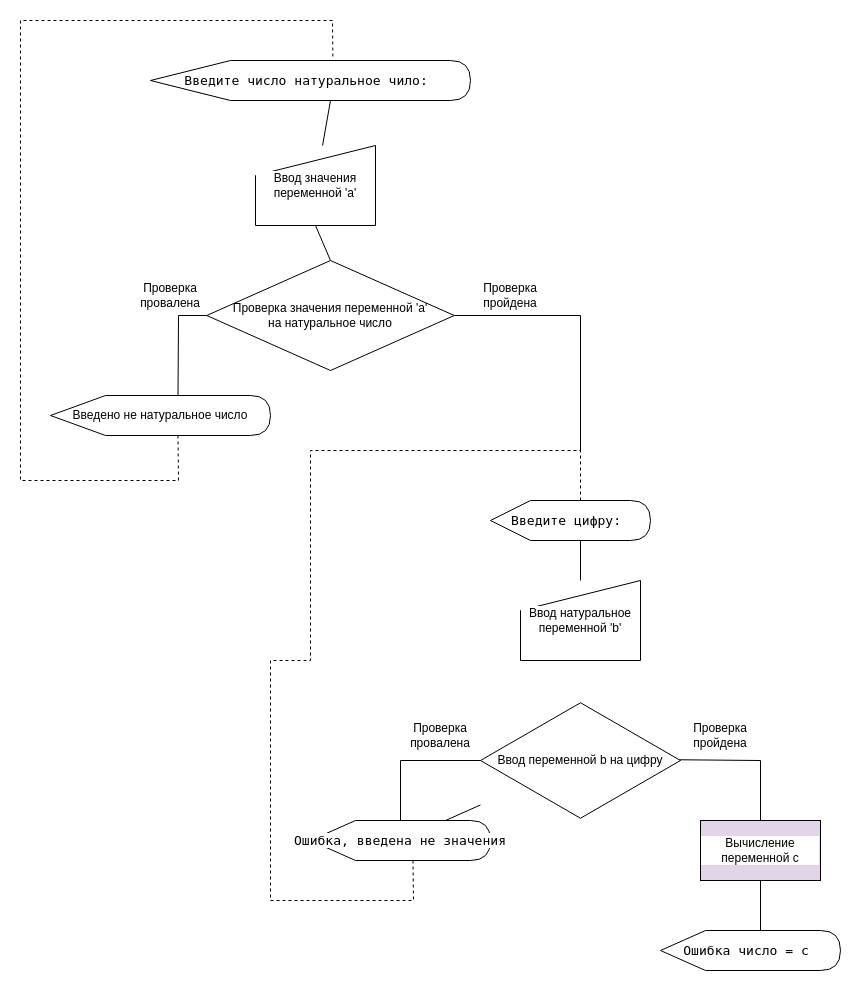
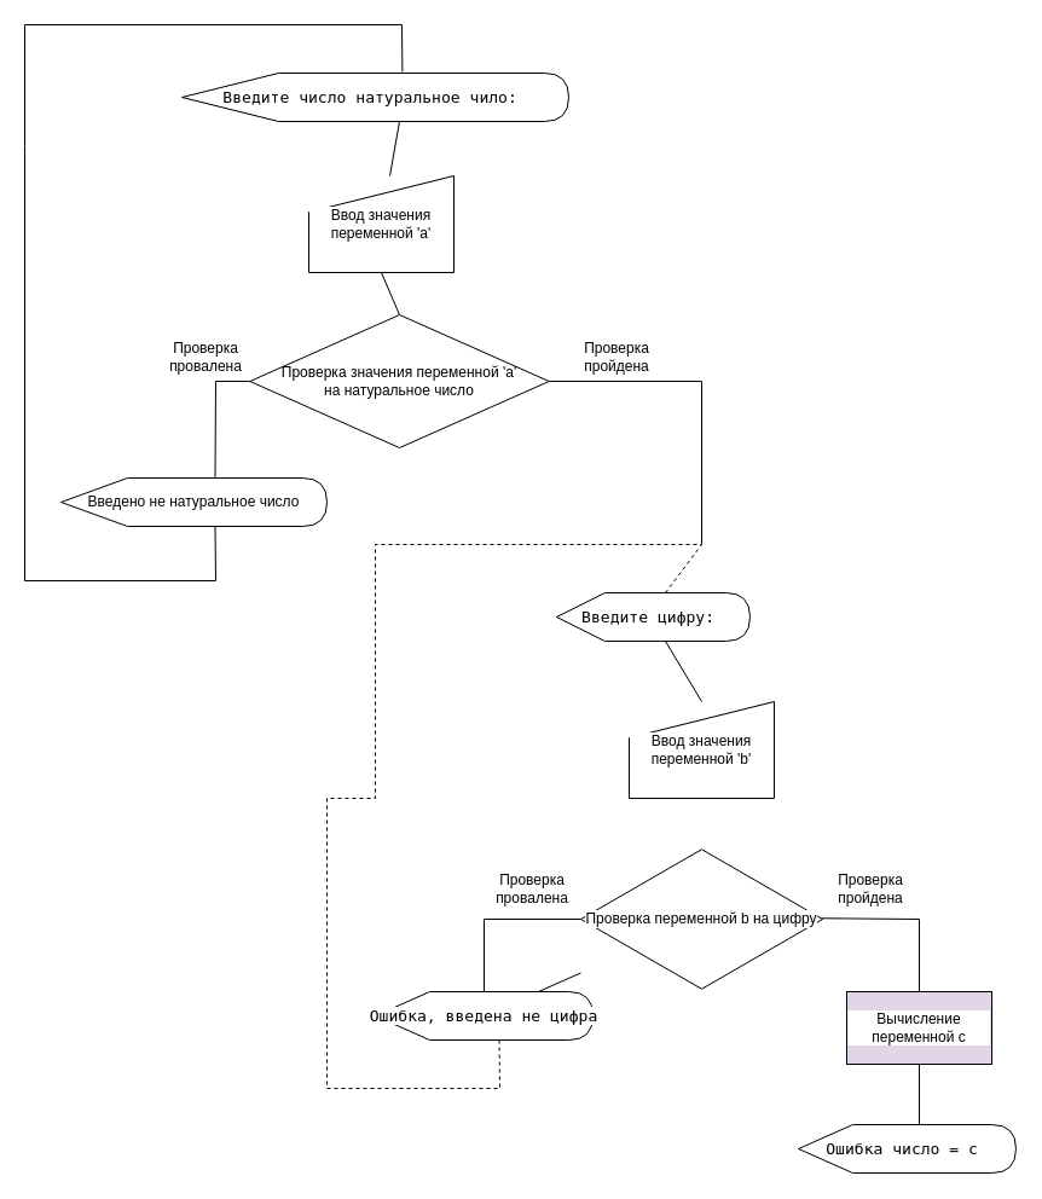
- <mxCell id="26" value="" style="endArrow=none;html=1;rounded=0;exitX=0;exitY=0;exitDx=127.5;exitDy=40;exitPerimeter=0;entryX=0.57;entryY=-0.028;entryDx=0;entryDy=0;entryPerimeter=0;dashed=1;" parent="1" source="24" target="2" edge="1"><mxGeometry width="50" height="50" relative="1" as="geometry"><mxPoint x="280" y="430" as="sourcePoint" /><mxPoint x="330" y="120" as="targetPoint" /><Array as="points"><mxPoint x="178" y="480" /><mxPoint x="20" y="480" /><mxPoint x="20" y="120" /><mxPoint x="20" y="20" /><mxPoint x="332" y="20" /></Array></mxGeometry></mxCell>
+ <mxCell id="26" value="" style="endArrow=none;html=1;rounded=0;exitX=0;exitY=0;exitDx=127.5;exitDy=40;exitPerimeter=0;entryX=0.57;entryY=-0.028;entryDx=0;entryDy=0;entryPerimeter=0;" parent="1" source="24" target="2" edge="1"><mxGeometry width="50" height="50" relative="1" as="geometry"><mxPoint x="280" y="430" as="sourcePoint" /><mxPoint x="330" y="120" as="targetPoint" /><Array as="points"><mxPoint x="178" y="480" /><mxPoint x="20" y="480" /><mxPoint x="20" y="120" /><mxPoint x="20" y="20" /><mxPoint x="332" y="20" /></Array></mxGeometry></mxCell>
- <mxCell id="4" value="&lt;pre style=&quot;font-family: &amp;#34;jetbrains mono&amp;#34; , monospace ; font-size: 9.8pt&quot;&gt;&lt;pre style=&quot;font-family: &amp;#34;jetbrains mono&amp;#34; , monospace ; font-size: 9.8pt&quot;&gt;&lt;span style=&quot;background-color: rgb(255 , 255 , 255)&quot;&gt;Введите цифру: &lt;/span&gt;&lt;/pre&gt;&lt;/pre&gt;" style="shape=display;whiteSpace=wrap;html=1;" parent="1" vertex="1"><mxGeometry x="490" y="500" width="160" height="40" as="geometry" /></mxCell>
+ <mxCell id="4" value="&lt;pre style=&quot;font-family: &amp;#34;jetbrains mono&amp;#34; , monospace ; font-size: 9.8pt&quot;&gt;&lt;pre style=&quot;font-family: &amp;#34;jetbrains mono&amp;#34; , monospace ; font-size: 9.8pt&quot;&gt;&lt;span style=&quot;background-color: rgb(255 , 255 , 255)&quot;&gt;Введите цифру: &lt;/span&gt;&lt;/pre&gt;&lt;/pre&gt;" style="shape=display;whiteSpace=wrap;html=1;" parent="1" vertex="1"><mxGeometry x="460" y="490" width="160" height="40" as="geometry" /></mxCell>
- <mxCell id="5" value="Ввод натуральное переменной 'b'" style="shape=manualInput;whiteSpace=wrap;html=1;labelBackgroundColor=#FFFFFF;fontColor=#000000;" parent="1" vertex="1"><mxGeometry x="520" y="580" width="120" height="80" as="geometry" /></mxCell>
+ <mxCell id="5" value="Ввод значения переменной 'b'" style="shape=manualInput;whiteSpace=wrap;html=1;labelBackgroundColor=#FFFFFF;fontColor=#000000;" parent="1" vertex="1"><mxGeometry x="520" y="580" width="120" height="80" as="geometry" /></mxCell>
- <mxCell id="6" value="Ввод переменной b на цифру&lt;br&gt;" style="html=1;whiteSpace=wrap;aspect=fixed;shape=isoRectangle;labelBackgroundColor=#FFFFFF;fontColor=#000000;" parent="1" vertex="1"><mxGeometry x="480" y="700" width="200" height="120" as="geometry" /></mxCell>
+ <mxCell id="6" value="Проверка переменной b на цифру&lt;br&gt;" style="html=1;whiteSpace=wrap;aspect=fixed;shape=isoRectangle;labelBackgroundColor=#FFFFFF;fontColor=#000000;" parent="1" vertex="1"><mxGeometry x="480" y="700" width="200" height="120" as="geometry" /></mxCell>
- <mxCell id="18" value="&lt;pre style=&quot;font-family: &amp;#34;jetbrains mono&amp;#34; , monospace ; font-size: 9.8pt&quot;&gt;&lt;pre style=&quot;font-family: &amp;#34;jetbrains mono&amp;#34; , monospace ; font-size: 9.8pt&quot;&gt;&lt;pre style=&quot;font-family: &amp;#34;jetbrains mono&amp;#34; , monospace ; font-size: 9.8pt&quot;&gt;&lt;span style=&quot;background-color: rgb(255 , 255 , 255)&quot;&gt;Ошибка, введена не значения&lt;/span&gt;&lt;/pre&gt;&lt;/pre&gt;&lt;/pre&gt;" style="shape=display;whiteSpace=wrap;html=1;" parent="1" vertex="1"><mxGeometry x="310" y="820" width="180" height="40" as="geometry" /></mxCell>
+ <mxCell id="18" value="&lt;pre style=&quot;font-family: &amp;#34;jetbrains mono&amp;#34; , monospace ; font-size: 9.8pt&quot;&gt;&lt;pre style=&quot;font-family: &amp;#34;jetbrains mono&amp;#34; , monospace ; font-size: 9.8pt&quot;&gt;&lt;pre style=&quot;font-family: &amp;#34;jetbrains mono&amp;#34; , monospace ; font-size: 9.8pt&quot;&gt;&lt;span style=&quot;background-color: rgb(255 , 255 , 255)&quot;&gt;Ошибка, введена не цифра&lt;/span&gt;&lt;/pre&gt;&lt;/pre&gt;&lt;/pre&gt;" style="shape=display;whiteSpace=wrap;html=1;" parent="1" vertex="1"><mxGeometry x="310" y="820" width="180" height="40" as="geometry" /></mxCell>
